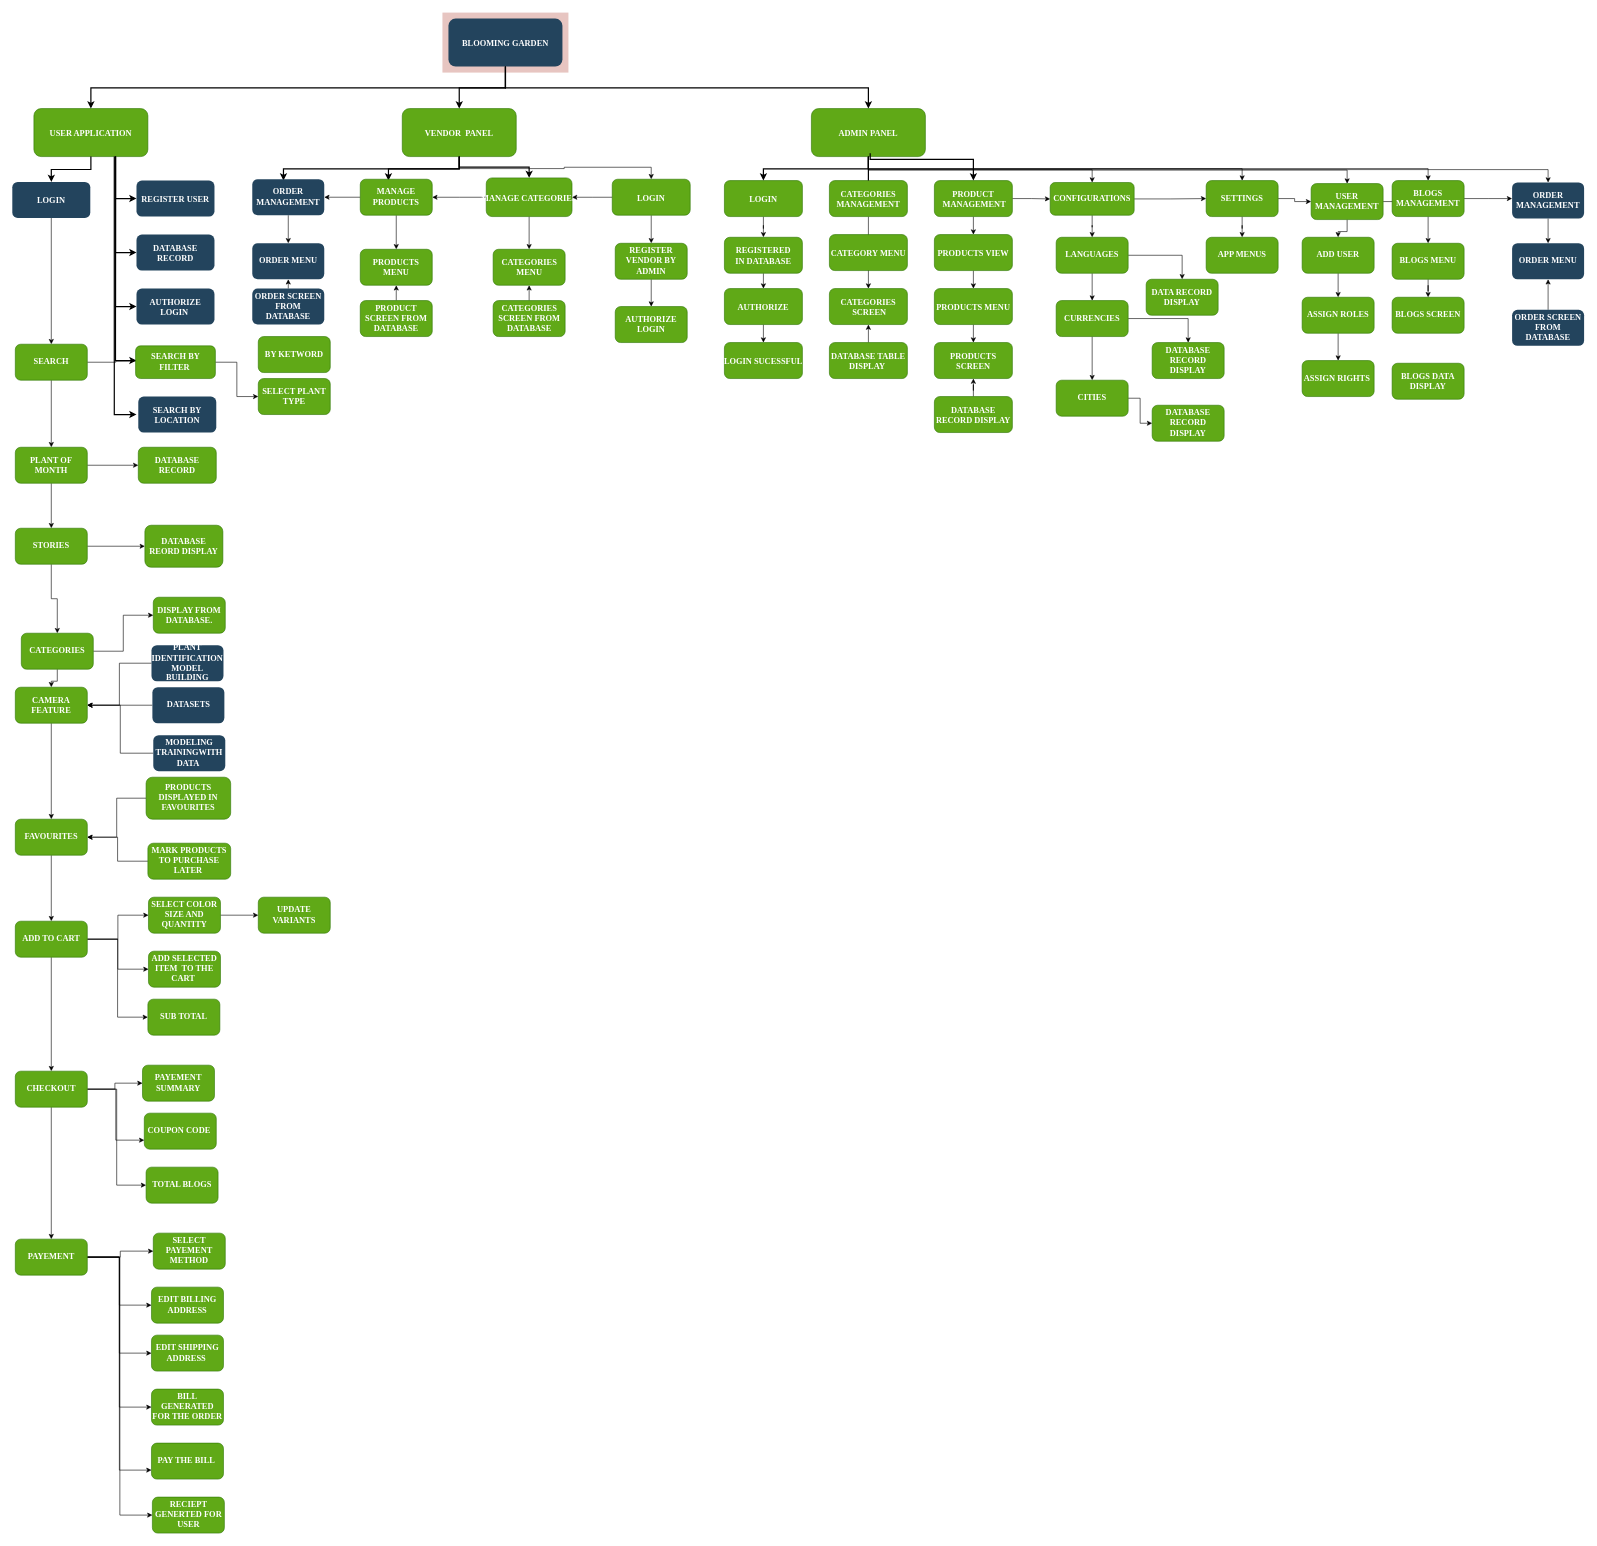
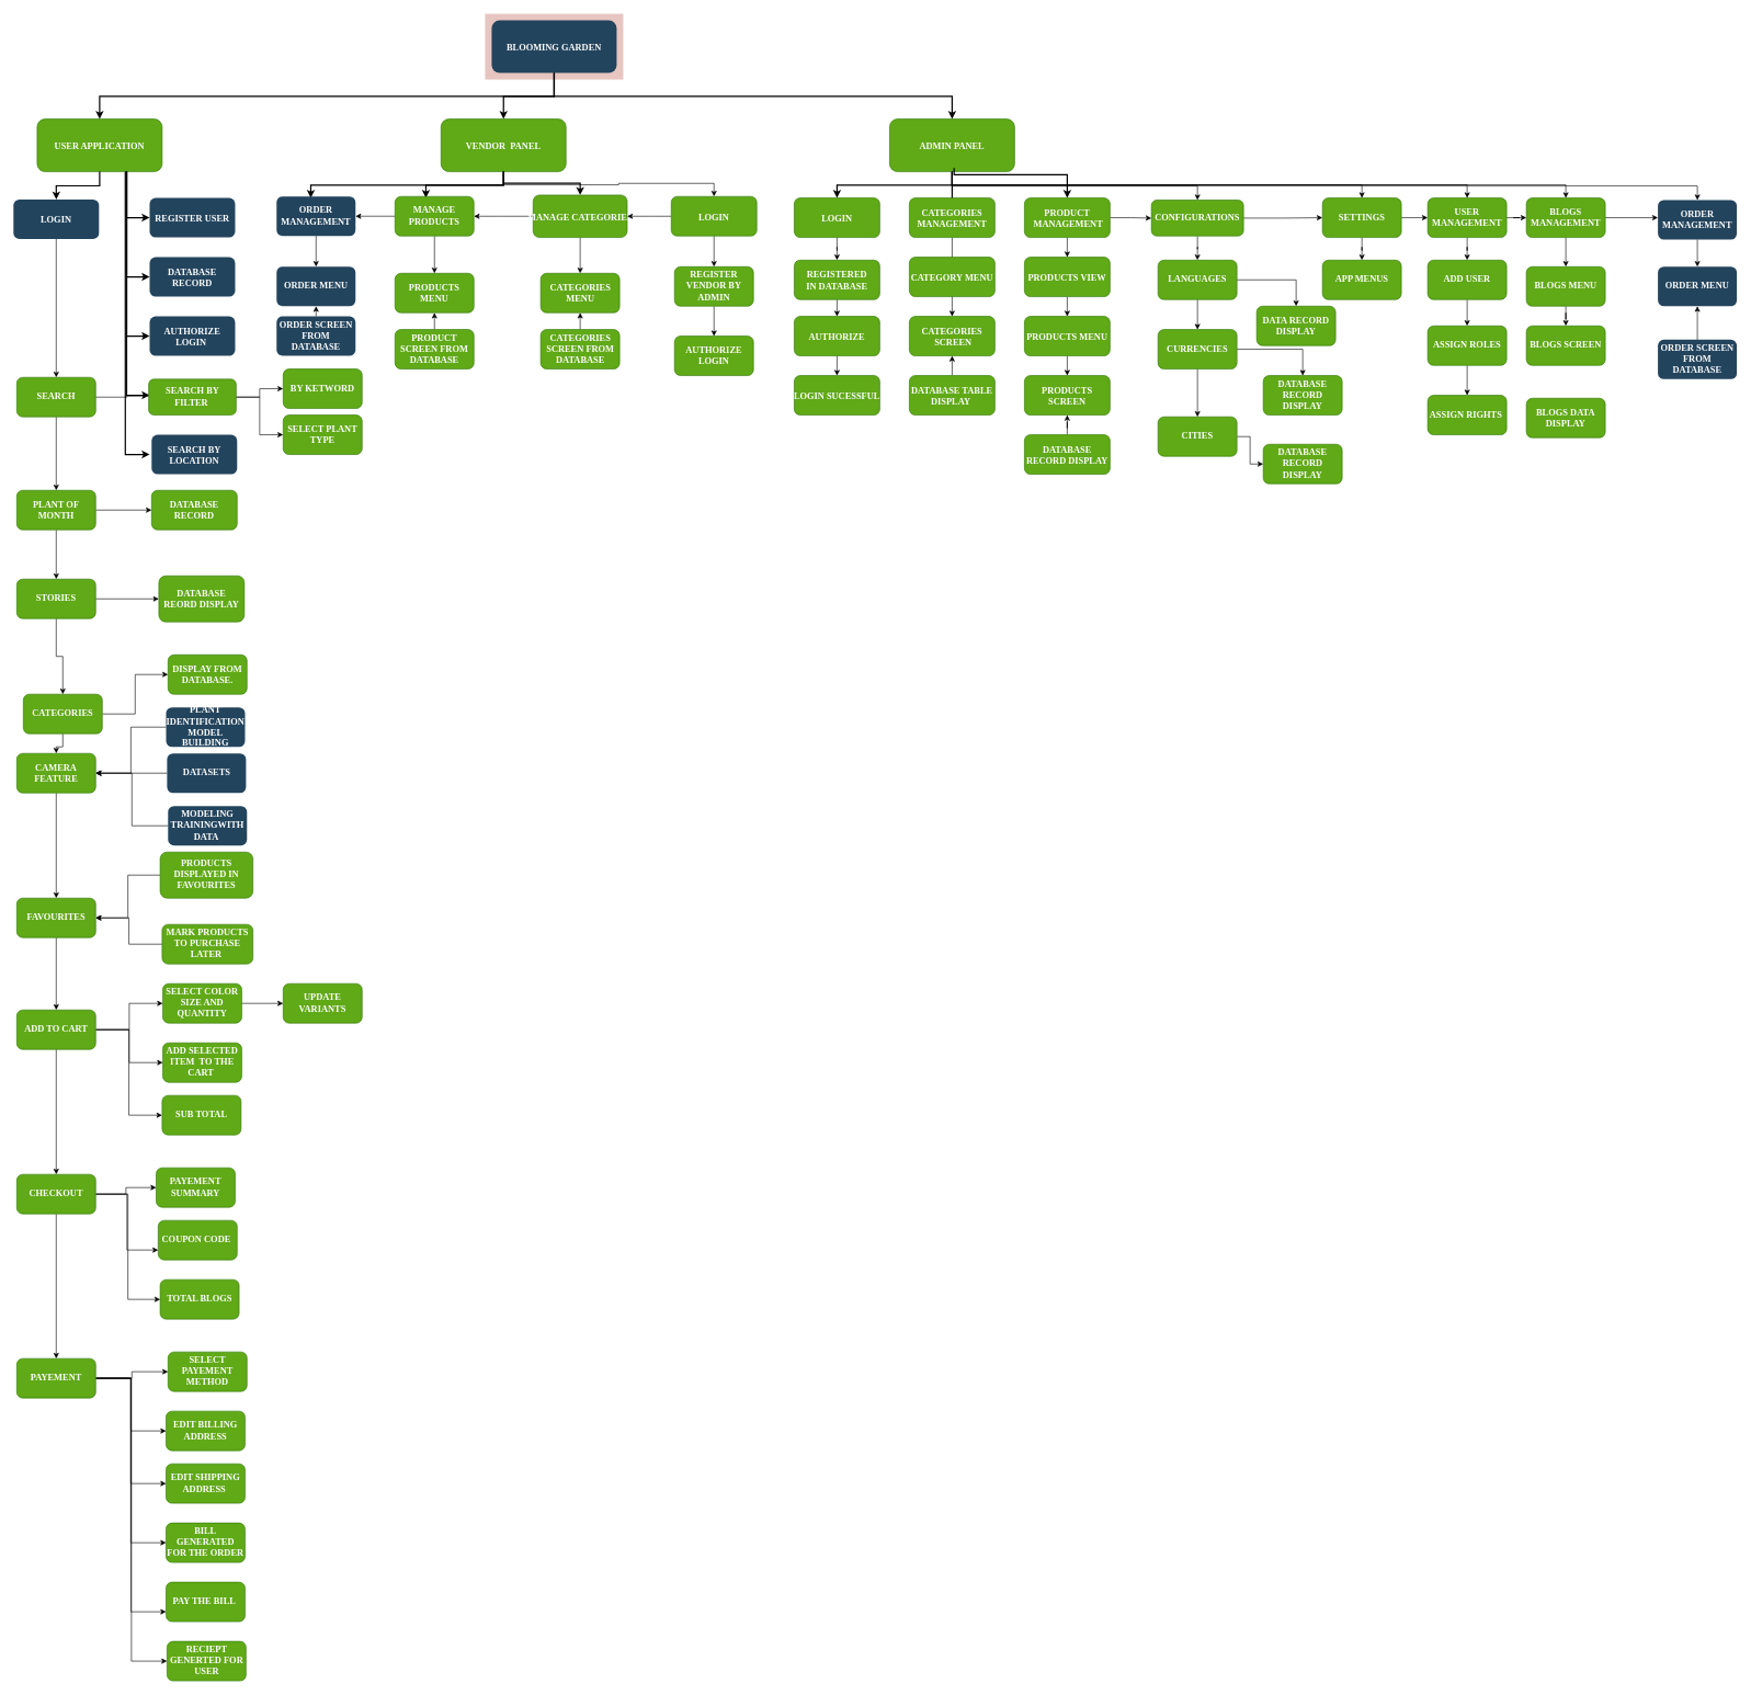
- <mxCell id="153" value="USER MANAGEMENT" style="whiteSpace=wrap;html=1;fontSize=14;fontFamily=Tahoma;fillColor=#60a917;strokeColor=#2D7600;fontColor=#ffffff;rounded=1;fontStyle=1;" vertex="1" parent="1"><mxGeometry x="2185" y="305.5" width="120" height="60" as="geometry" /></mxCell>
+ <mxCell id="153" value="USER MANAGEMENT" style="whiteSpace=wrap;html=1;fontSize=14;fontFamily=Tahoma;fillColor=#60a917;strokeColor=#2D7600;fontColor=#ffffff;rounded=1;fontStyle=1;" vertex="1" parent="1"><mxGeometry x="2170" y="300.5" width="120" height="60" as="geometry" /></mxCell>
+ <mxCell id="66" style="edgeStyle=orthogonalEdgeStyle;rounded=0;orthogonalLoop=1;jettySize=auto;html=1;exitX=1;exitY=0.5;exitDx=0;exitDy=0;" edge="1" parent="1" source="68" target="77"><mxGeometry relative="1" as="geometry" /></mxCell>
